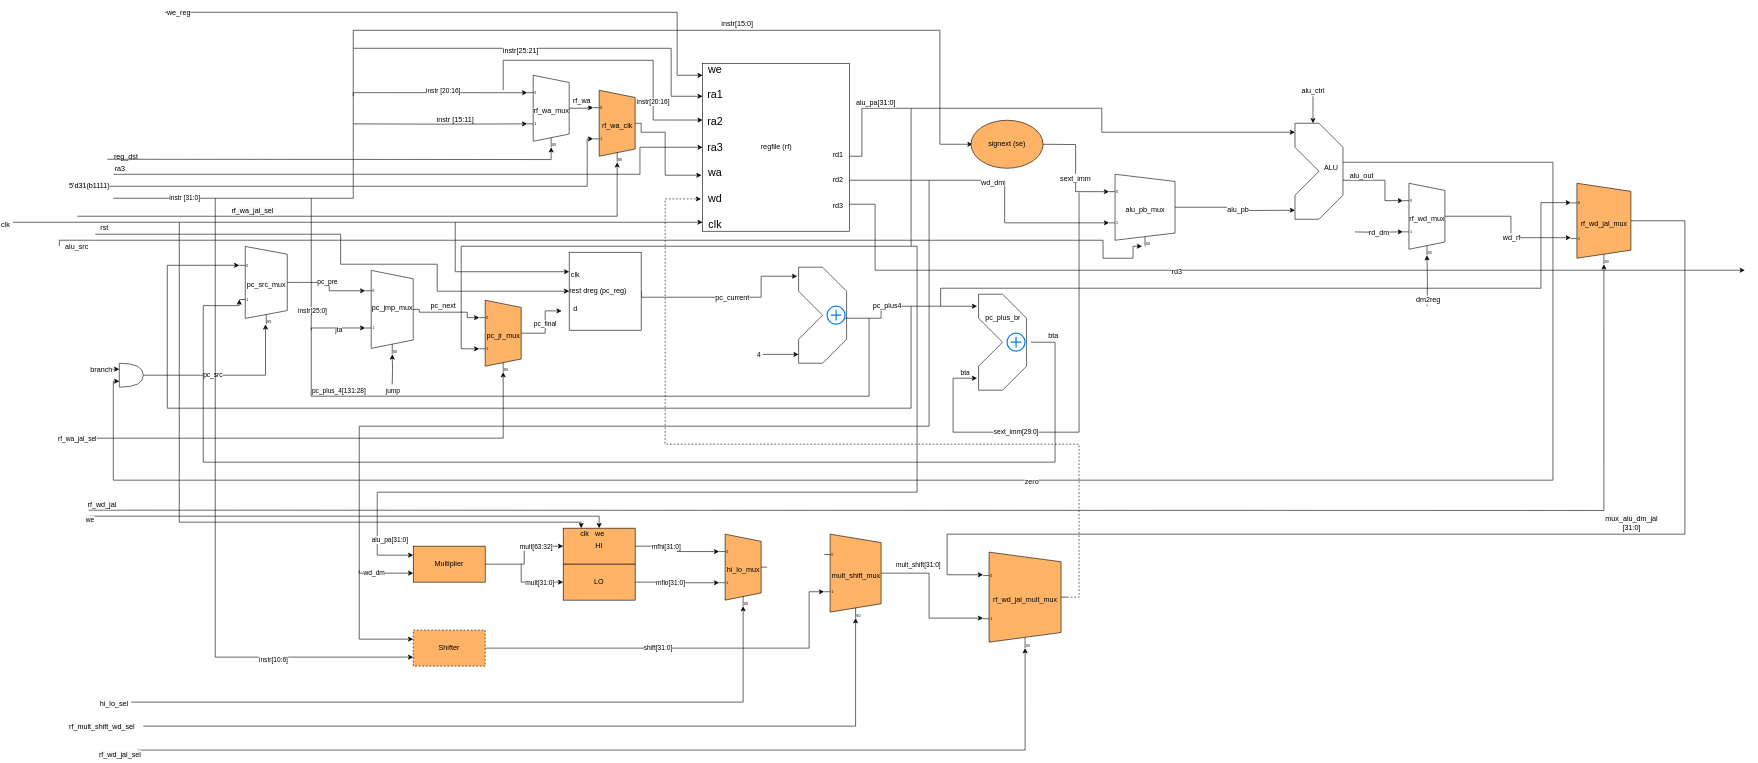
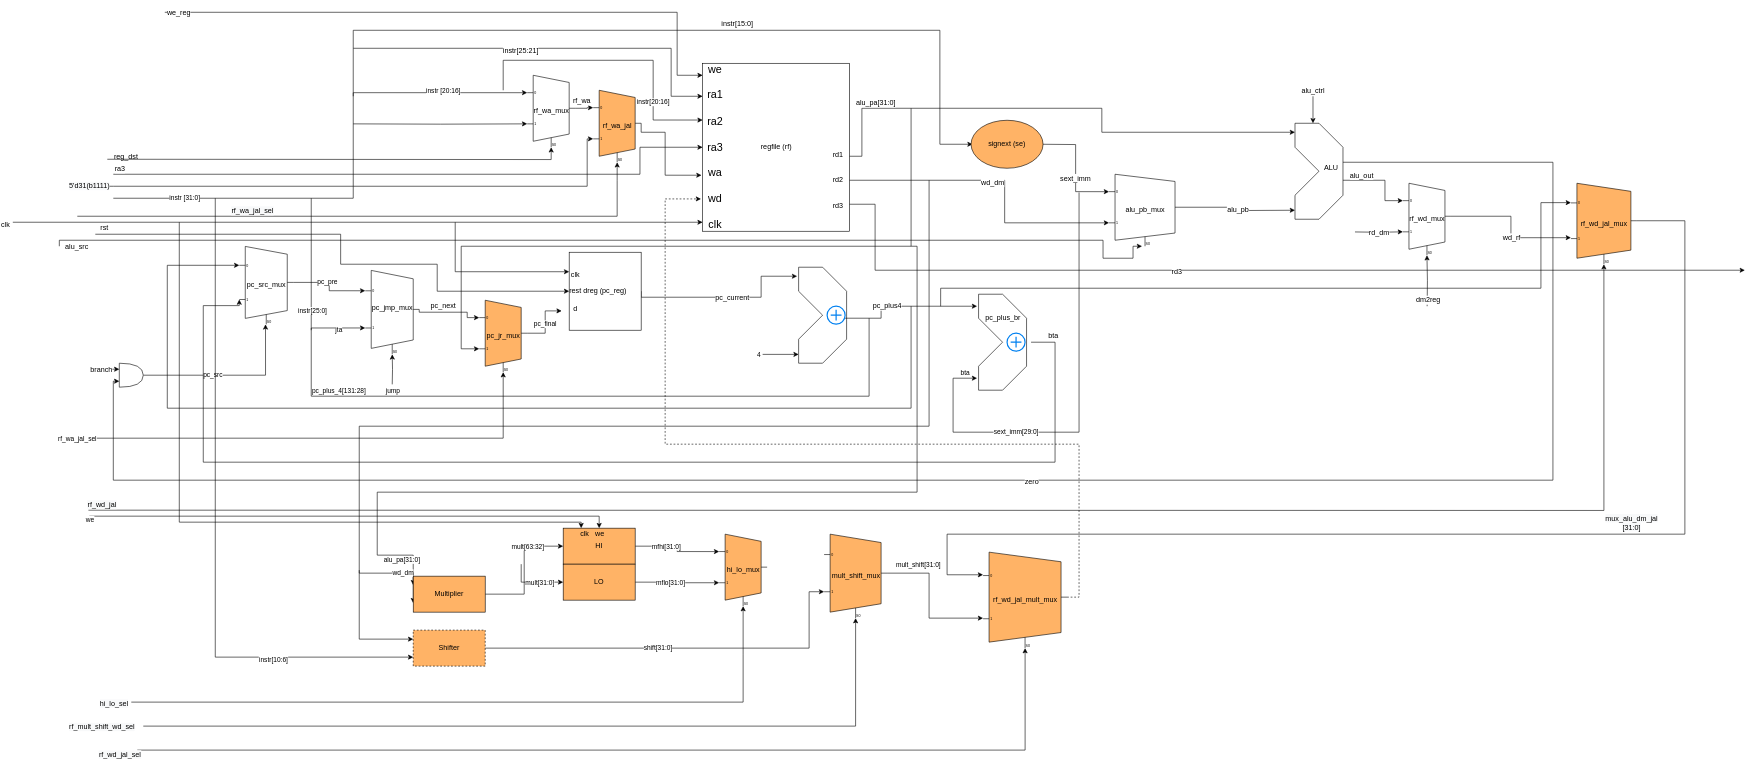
- <mxCell id="129" value="rf_wa_clk" style="shadow=0;dashed=0;align=center;html=1;strokeWidth=1;shape=mxgraph.electrical.abstract.mux2;fillColor=#FFB366;" vertex="1" parent="1"><mxGeometry y="150" width="80" height="120" as="geometry" x="988" /></mxCell>
+ <mxCell id="129" value="rf_wa_jal" style="shadow=0;dashed=0;align=center;html=1;strokeWidth=1;shape=mxgraph.electrical.abstract.mux2;fillColor=#FFB366;" vertex="1" parent="1"><mxGeometry y="150" width="80" height="120" as="geometry" x="988" /></mxCell>
- <mxCell id="63" value="instr [15:11]" style="text;html=1;align=center;verticalAlign=middle;resizable=0;points=[];autosize=1;strokeColor=none;fillColor=none;fontSize=12;" vertex="1" parent="1"><mxGeometry x="718" y="190" width="80" height="20" as="geometry" /></mxCell>
- <mxCell id="153" value="Multiplier" style="rounded=0;whiteSpace=wrap;html=1;fontFamily=Helvetica;fillColor=#FFB366;" vertex="1" parent="1"><mxGeometry x="688" y="910" width="120" height="60" as="geometry" /></mxCell>
+ <mxCell id="153" value="Multiplier" style="rounded=0;whiteSpace=wrap;html=1;fontFamily=Helvetica;fillColor=#FFB366;" vertex="1" parent="1"><mxGeometry x="688" y="960" width="120" height="60" as="geometry" /></mxCell>
